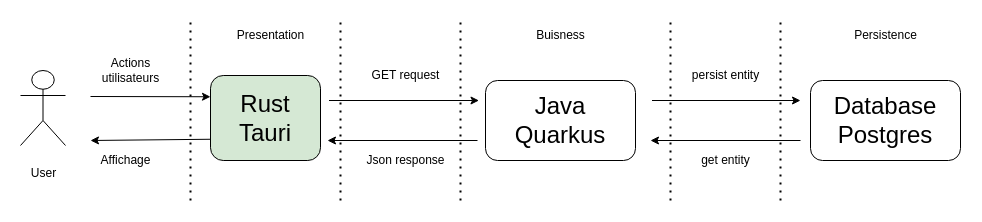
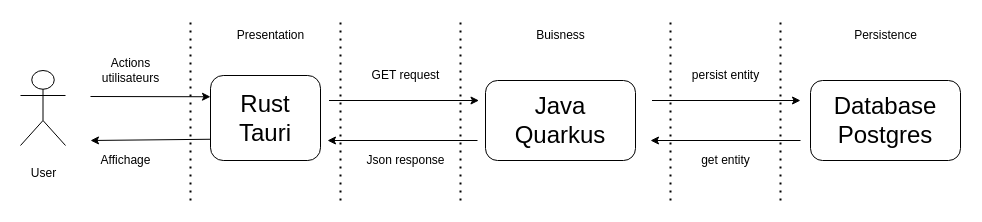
- <mxCell id="3" value="&lt;font style=&quot;font-size: 24px;&quot;&gt;Rust&lt;br&gt;Tauri&lt;/font&gt;" style="rounded=1;whiteSpace=wrap;html=1;fillColor=#d5e8d4;" vertex="1" parent="1"><mxGeometry x="210" y="75" width="110" height="85" as="geometry" /></mxCell>
+ <mxCell id="3" value="&lt;font style=&quot;font-size: 24px;&quot;&gt;Rust&lt;br&gt;Tauri&lt;/font&gt;" style="rounded=1;whiteSpace=wrap;html=1;" vertex="1" parent="1"><mxGeometry x="210" y="75" width="110" height="85" as="geometry" /></mxCell>
